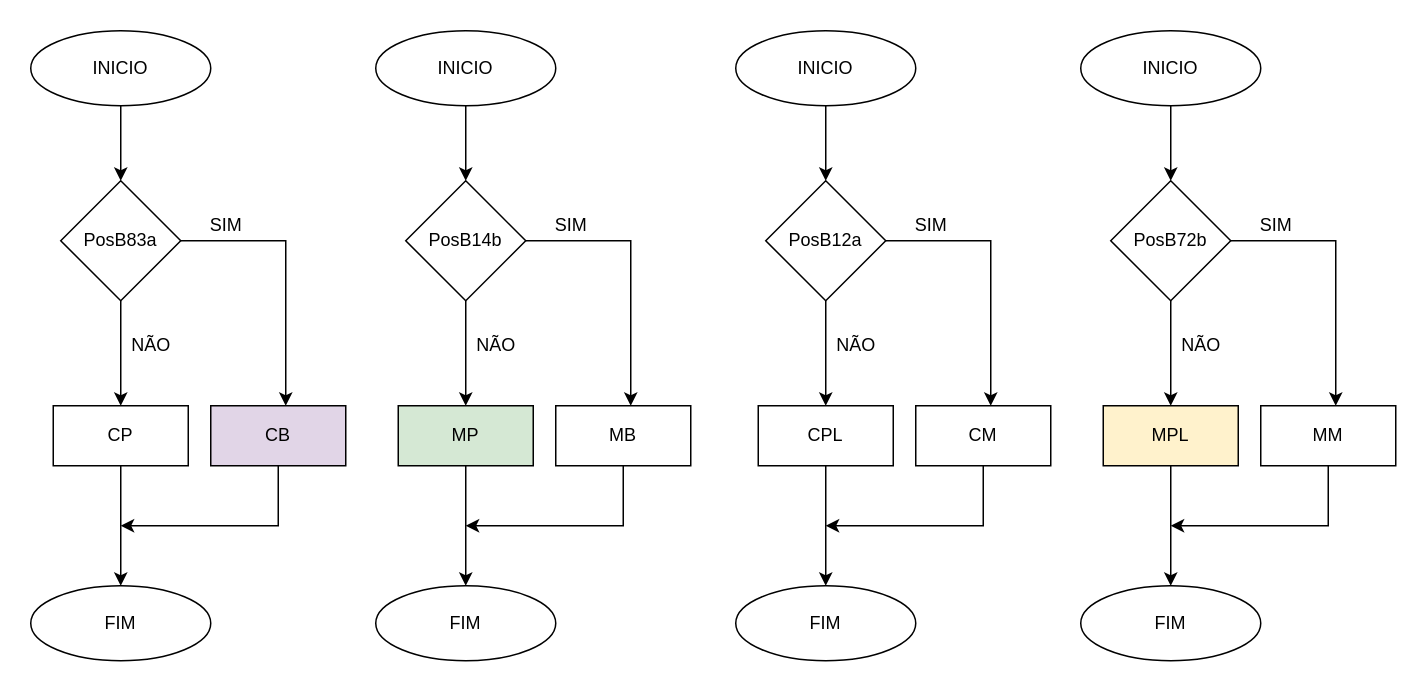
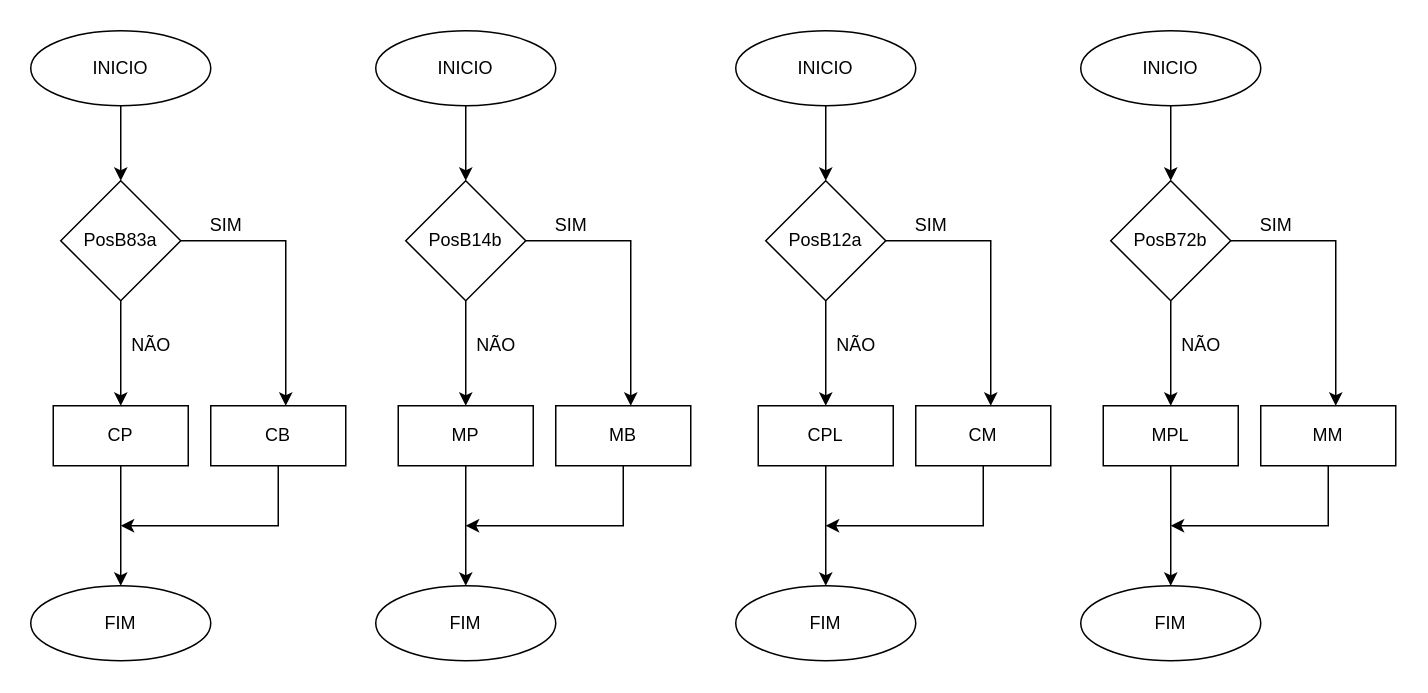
- <mxCell id="10" value="CB" style="rounded=0;whiteSpace=wrap;html=1;fillColor=#e1d5e7;" vertex="1" parent="1"><mxGeometry x="140" y="270" width="90" height="40" as="geometry" /></mxCell>
+ <mxCell id="10" value="CB" style="rounded=0;whiteSpace=wrap;html=1;" vertex="1" parent="1"><mxGeometry x="140" y="270" width="90" height="40" as="geometry" /></mxCell>
- <mxCell id="19" value="MP" style="rounded=0;whiteSpace=wrap;html=1;fillColor=#d5e8d4;" vertex="1" parent="1"><mxGeometry x="265" y="270" width="90" height="40" as="geometry" /></mxCell>
+ <mxCell id="19" value="MP" style="rounded=0;whiteSpace=wrap;html=1;" vertex="1" parent="1"><mxGeometry x="265" y="270" width="90" height="40" as="geometry" /></mxCell>
- <mxCell id="44" value="MPL" style="rounded=0;whiteSpace=wrap;html=1;fillColor=#fff2cc;" vertex="1" parent="1"><mxGeometry x="735" y="270" width="90" height="40" as="geometry" /></mxCell>
+ <mxCell id="44" value="MPL" style="rounded=0;whiteSpace=wrap;html=1;" vertex="1" parent="1"><mxGeometry x="735" y="270" width="90" height="40" as="geometry" /></mxCell>
